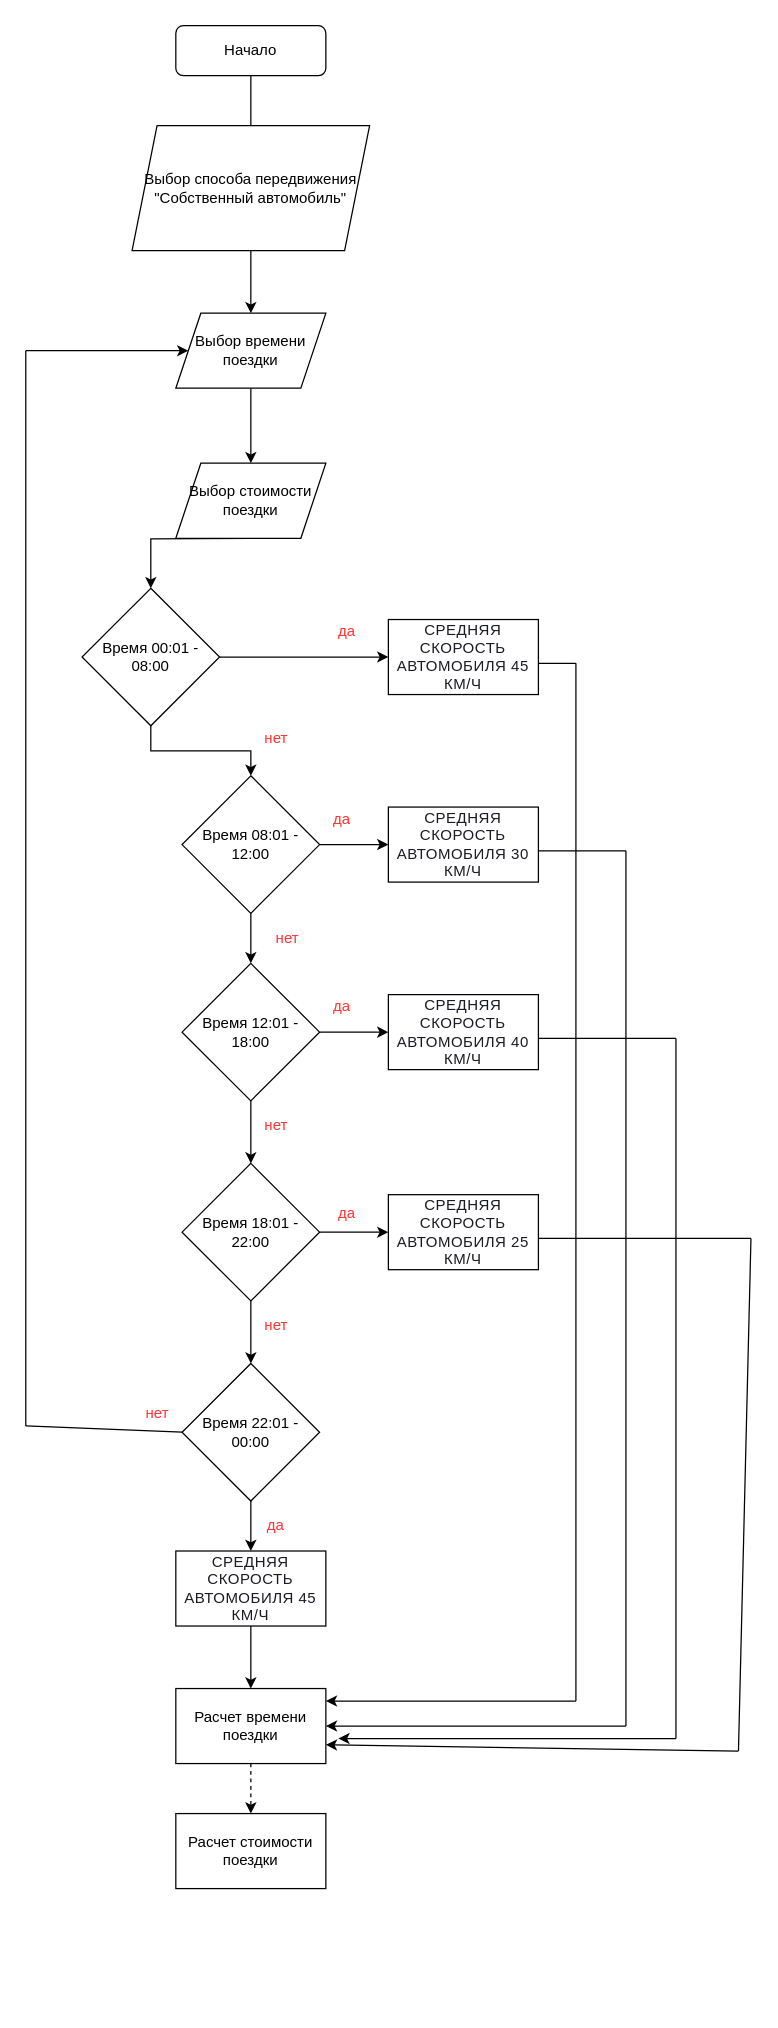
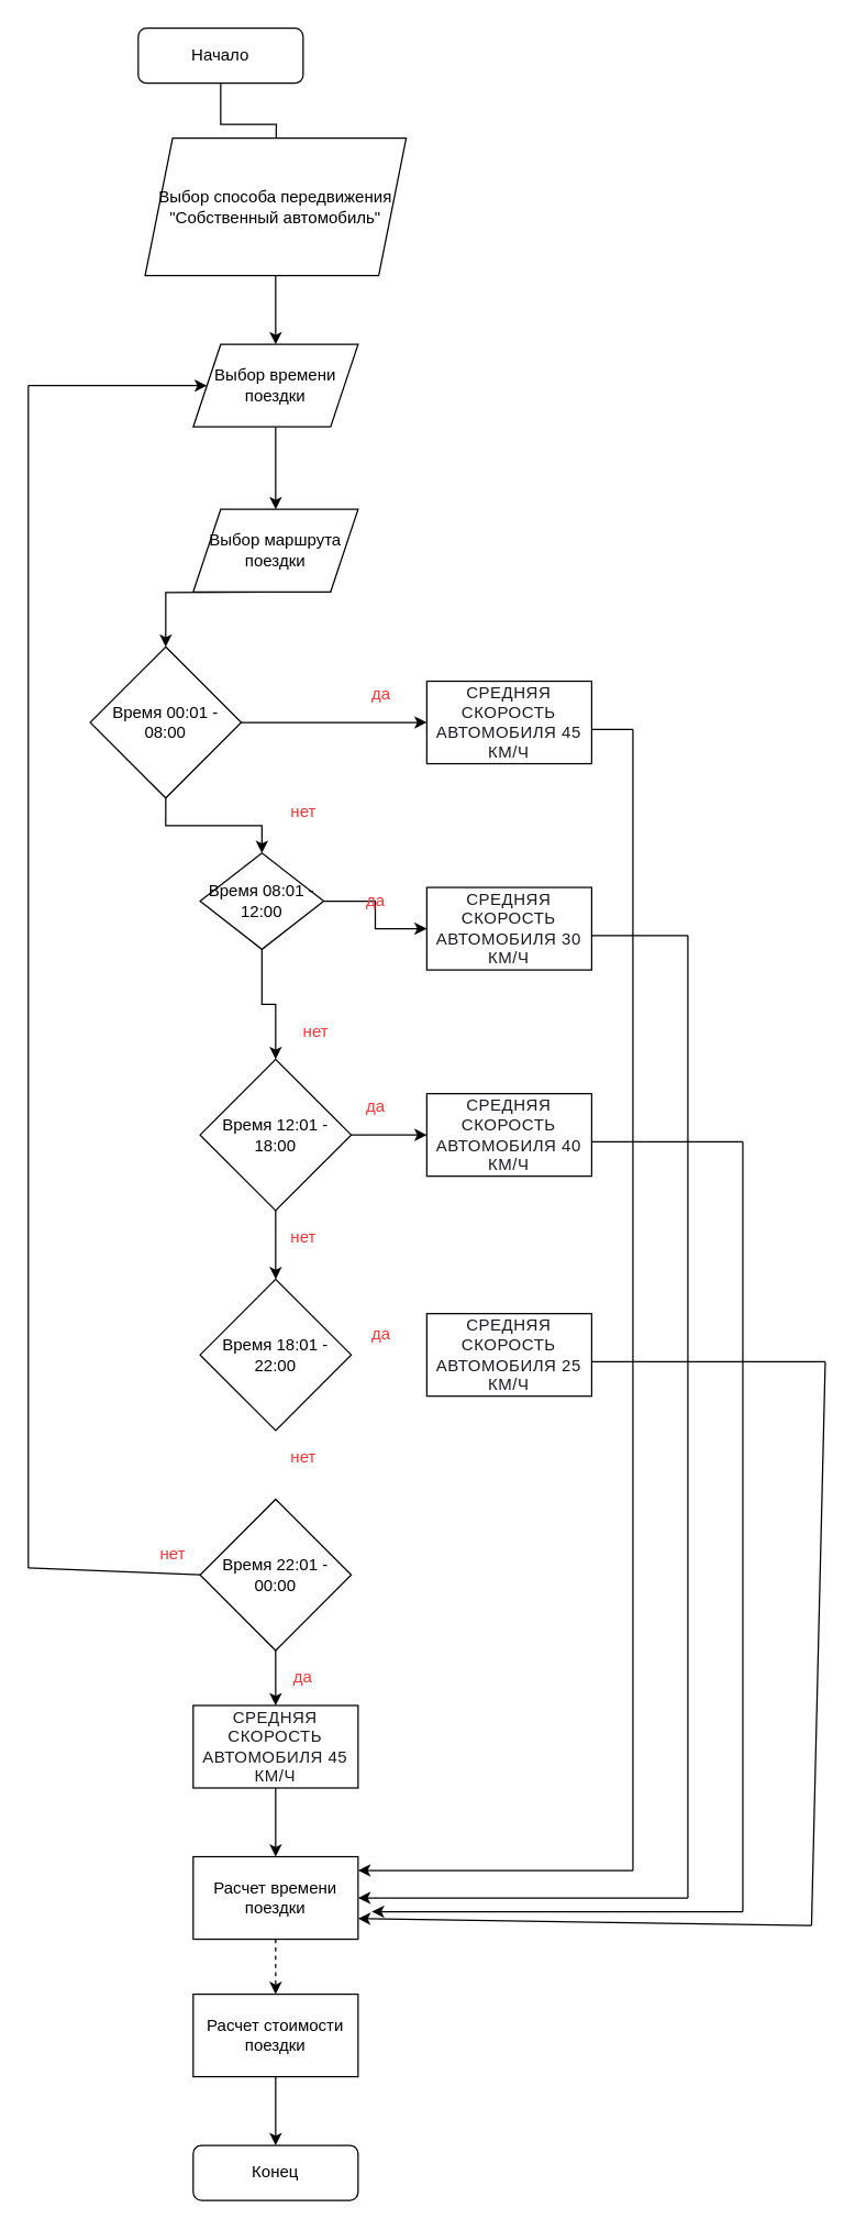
- <mxCell id="3" value="Начало" style="rounded=1;whiteSpace=wrap;html=1;" parent="1" vertex="1"><mxGeometry x="140" y="20" width="120" height="40" as="geometry" /></mxCell>
+ <mxCell id="3" value="Начало" style="rounded=1;whiteSpace=wrap;html=1;" parent="1" vertex="1"><mxGeometry x="100" y="20" width="120" height="40" as="geometry" /></mxCell>
- <mxCell id="29" value="Выбор стоимости поездки" style="shape=parallelogram;perimeter=parallelogramPerimeter;whiteSpace=wrap;html=1;fixedSize=1;fontFamily=Helvetica;fillColor=default;" vertex="1" parent="1"><mxGeometry x="140" y="370" width="120" height="60" as="geometry" /></mxCell>
+ <mxCell id="29" value="Выбор маршрута поездки" style="shape=parallelogram;perimeter=parallelogramPerimeter;whiteSpace=wrap;html=1;fixedSize=1;fontFamily=Helvetica;fillColor=default;" vertex="1" parent="1"><mxGeometry x="140" y="370" width="120" height="60" as="geometry" /></mxCell>
- <mxCell id="13" value="Время 08:01 - 12:00" style="rhombus;whiteSpace=wrap;html=1;rounded=0;" vertex="1" parent="1"><mxGeometry x="145" y="620" width="110" height="110" as="geometry" /></mxCell>
+ <mxCell id="13" value="Время 08:01 - 12:00" style="rhombus;whiteSpace=wrap;html=1;rounded=0;" vertex="1" parent="1"><mxGeometry x="145" y="620" width="90" height="70" as="geometry" /></mxCell>
- <mxCell id="18" value="" style="edgeStyle=orthogonalEdgeStyle;rounded=0;orthogonalLoop=1;jettySize=auto;html=1;fontFamily=Helvetica;" edge="1" parent="1" source="19" target="38"><mxGeometry relative="1" as="geometry" /></mxCell>
- <mxCell id="17" value="" style="edgeStyle=orthogonalEdgeStyle;rounded=0;orthogonalLoop=1;jettySize=auto;html=1;" edge="1" parent="1" source="19" target="21"><mxGeometry relative="1" as="geometry" /></mxCell>
+ <mxCell id="33" value="" style="edgeStyle=orthogonalEdgeStyle;rounded=0;orthogonalLoop=1;jettySize=auto;html=1;fontFamily=Helvetica;" edge="1" parent="1" source="34" target="4"><mxGeometry relative="1" as="geometry" /></mxCell>
+ <mxCell id="4" value="Конец" style="rounded=1;whiteSpace=wrap;html=1;" parent="1" vertex="1"><mxGeometry x="140" y="1560" width="120" height="40" as="geometry" /></mxCell>
